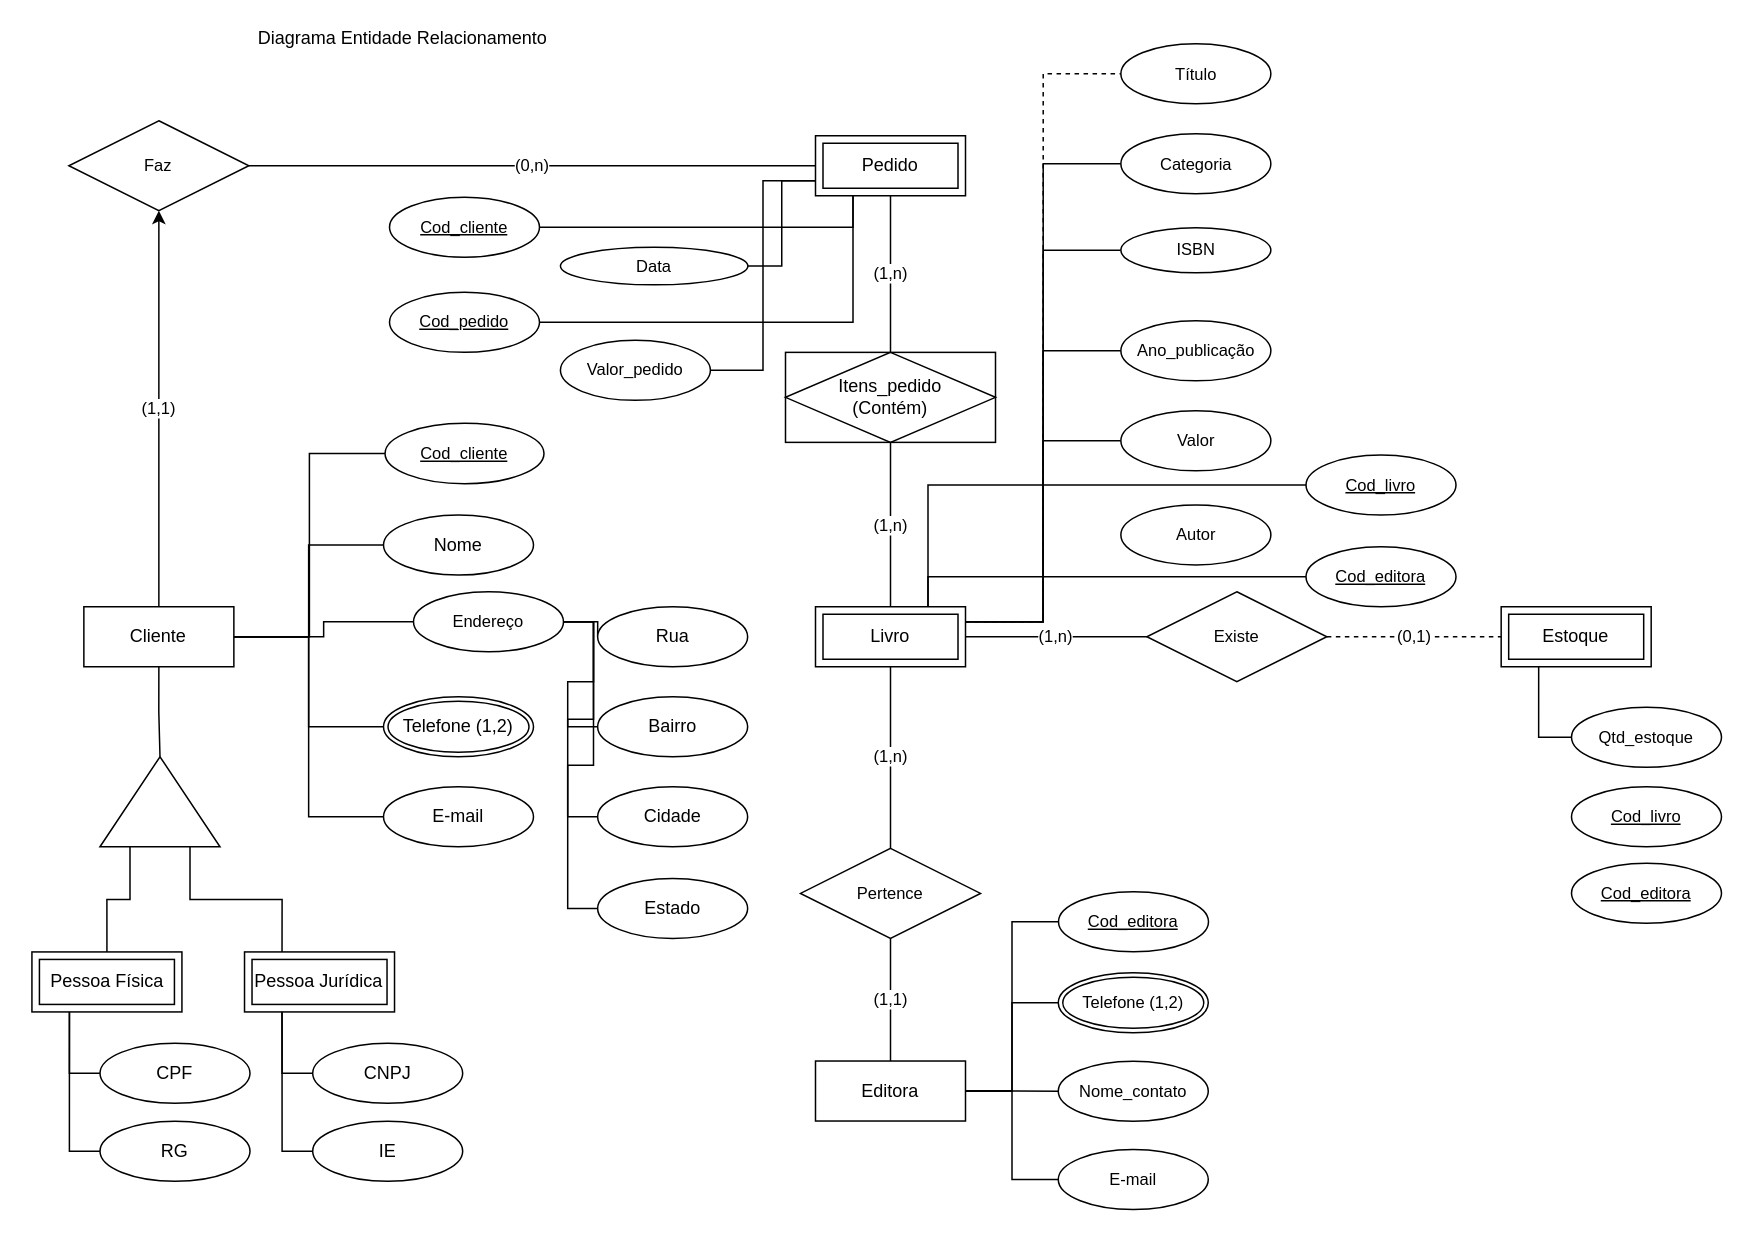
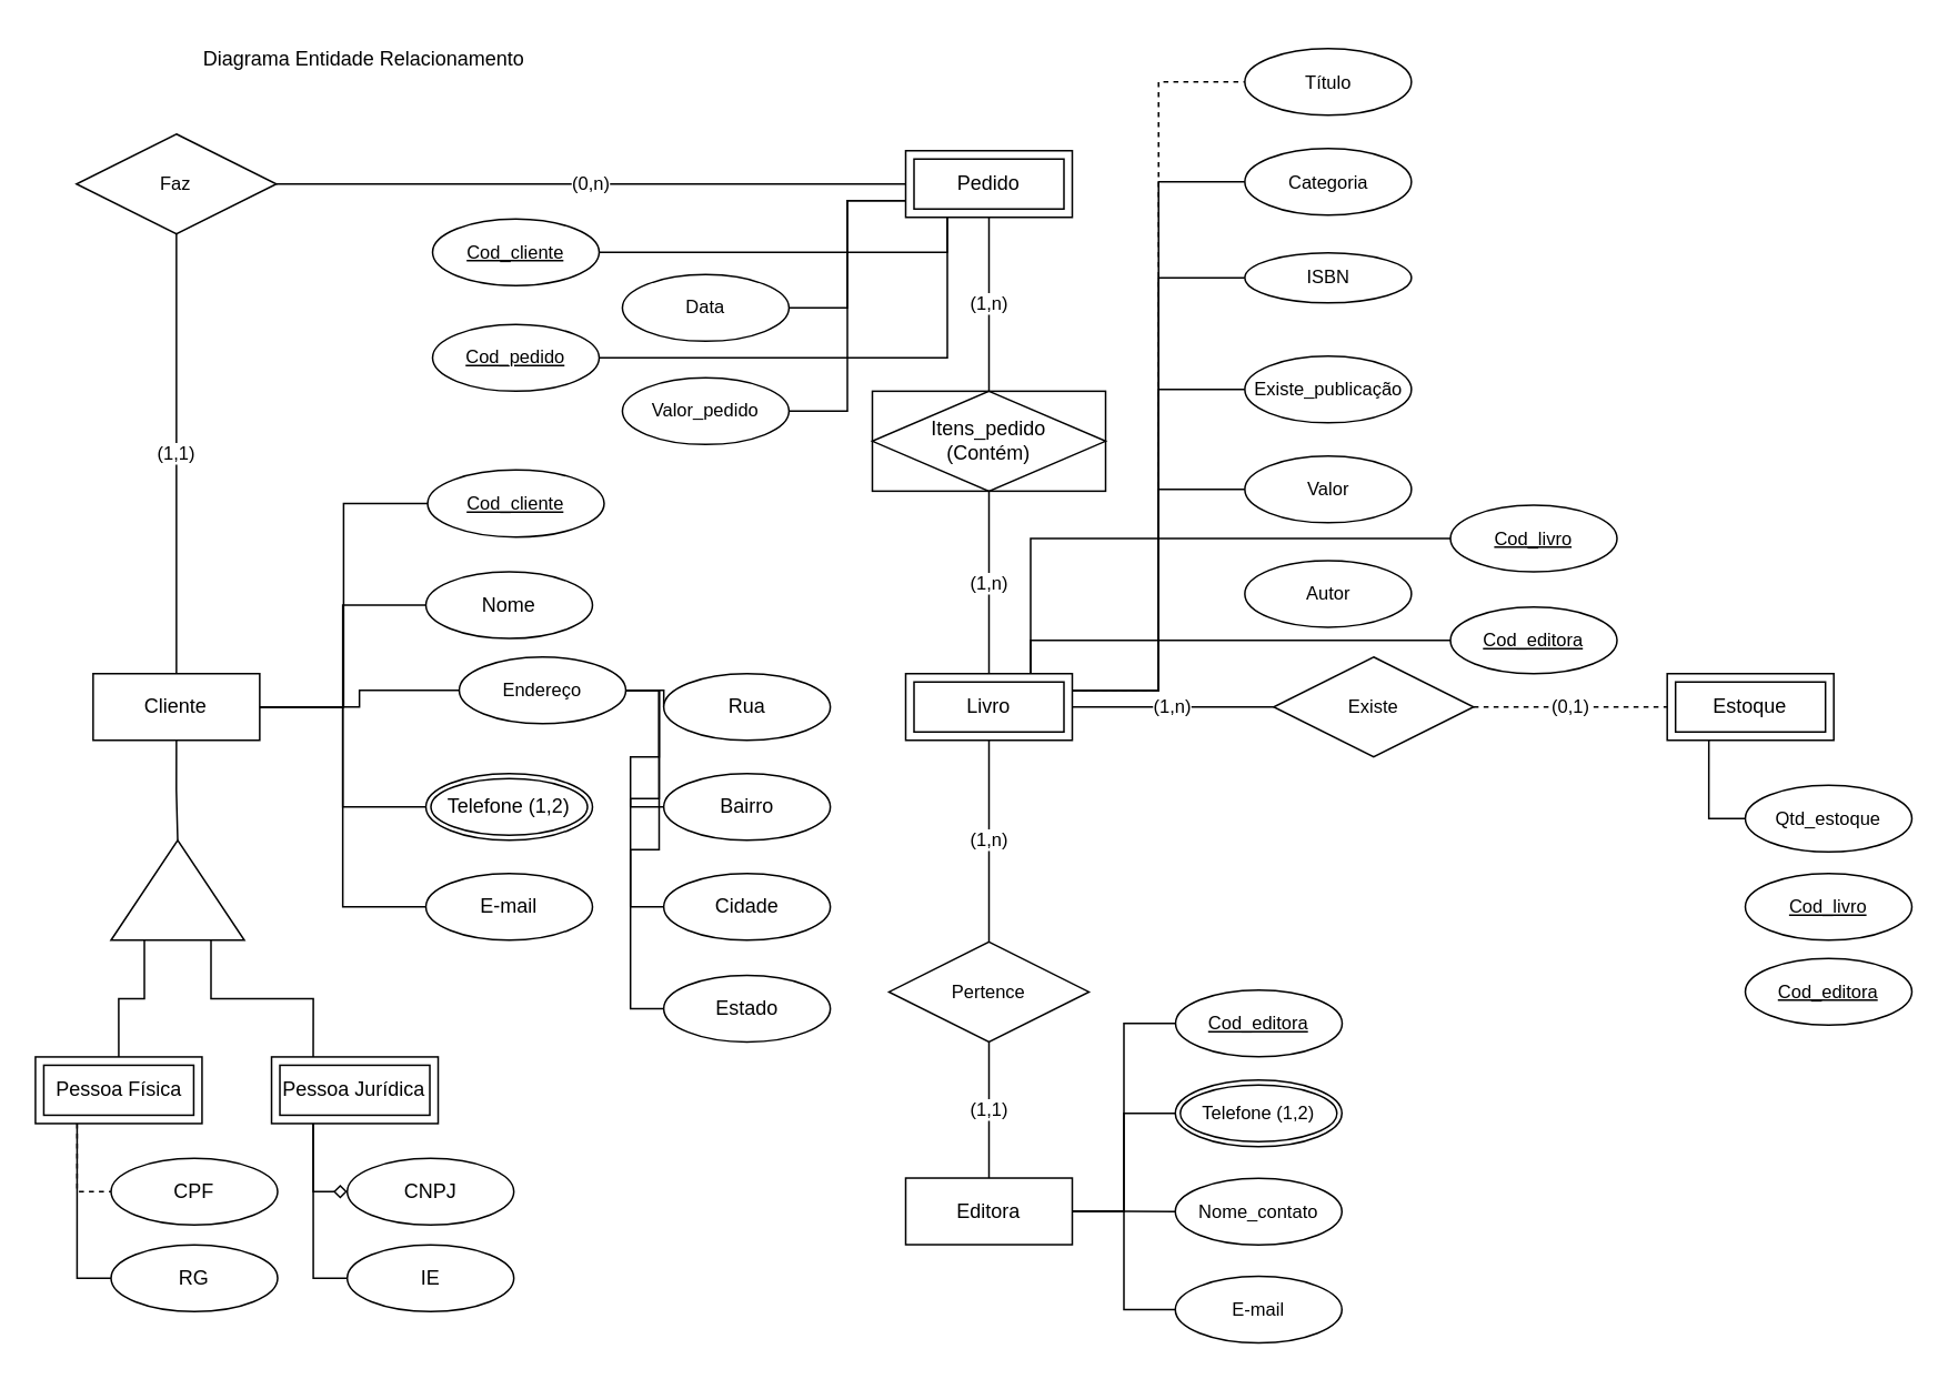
- <mxCell id="32" value="Diagrama Entidade Relacionamento" style="text;html=1;align=center;verticalAlign=middle;whiteSpace=wrap;rounded=0;" parent="1" vertex="1"><mxGeometry x="81.62" y="10" width="371.69" height="30" as="geometry" /></mxCell>
+ <mxCell id="32" value="Diagrama Entidade Relacionamento" style="text;html=1;align=center;verticalAlign=middle;whiteSpace=wrap;rounded=0;" parent="1" vertex="1"><mxGeometry x="31.62" y="20" width="371.69" height="30" as="geometry" /></mxCell>
- <mxCell id="2" value="(1,1)" style="edgeStyle=orthogonalEdgeStyle;rounded=0;orthogonalLoop=1;jettySize=auto;html=1;exitX=0.5;exitY=0;exitDx=0;exitDy=0;entryX=0.5;entryY=1;entryDx=0;entryDy=0;strokeColor=default;align=center;verticalAlign=middle;fontFamily=Helvetica;fontSize=11;fontColor=default;labelBackgroundColor=default;endArrow=classic;" parent="1" source="10" target="34" edge="1"><mxGeometry relative="1" as="geometry" /></mxCell>
+ <mxCell id="2" value="(1,1)" style="edgeStyle=orthogonalEdgeStyle;rounded=0;orthogonalLoop=1;jettySize=auto;html=1;exitX=0.5;exitY=0;exitDx=0;exitDy=0;entryX=0.5;entryY=1;entryDx=0;entryDy=0;strokeColor=default;align=center;verticalAlign=middle;fontFamily=Helvetica;fontSize=11;fontColor=default;labelBackgroundColor=default;endArrow=none;" parent="1" source="10" target="34" edge="1"><mxGeometry relative="1" as="geometry" /></mxCell>
- <mxCell id="67" value="Data" style="ellipse;whiteSpace=wrap;html=1;align=center;fontFamily=Helvetica;fontSize=11;fontColor=default;labelBackgroundColor=default;" vertex="1" parent="1"><mxGeometry x="372.95" y="164.41" width="125" height="25" as="geometry" /></mxCell>
+ <mxCell id="67" value="Data" style="ellipse;whiteSpace=wrap;html=1;align=center;fontFamily=Helvetica;fontSize=11;fontColor=default;labelBackgroundColor=default;" vertex="1" parent="1"><mxGeometry x="372.95" y="164.41" width="100" height="40" as="geometry" /></mxCell>
- <mxCell id="72" value="Ano_publicação" style="ellipse;whiteSpace=wrap;html=1;align=center;fontFamily=Helvetica;fontSize=11;fontColor=default;labelBackgroundColor=default;" vertex="1" parent="1"><mxGeometry x="746.58" y="213.41" width="100" height="40" as="geometry" /></mxCell>
+ <mxCell id="72" value="Existe_publicação" style="ellipse;whiteSpace=wrap;html=1;align=center;fontFamily=Helvetica;fontSize=11;fontColor=default;labelBackgroundColor=default;" vertex="1" parent="1"><mxGeometry x="746.58" y="213.41" width="100" height="40" as="geometry" /></mxCell>
- <mxCell id="54" style="edgeStyle=orthogonalEdgeStyle;rounded=0;orthogonalLoop=1;jettySize=auto;html=1;exitX=0.25;exitY=1;exitDx=0;exitDy=0;entryX=0;entryY=0.5;entryDx=0;entryDy=0;strokeColor=default;align=center;verticalAlign=middle;fontFamily=Helvetica;fontSize=11;fontColor=default;labelBackgroundColor=default;endArrow=none;endFill=0;" edge="1" parent="1" source="56" target="60"><mxGeometry relative="1" as="geometry" /></mxCell>
+ <mxCell id="54" style="edgeStyle=orthogonalEdgeStyle;rounded=0;orthogonalLoop=1;jettySize=auto;html=1;exitX=0.25;exitY=1;exitDx=0;exitDy=0;entryX=0;entryY=0.5;entryDx=0;entryDy=0;strokeColor=default;align=center;verticalAlign=middle;fontFamily=Helvetica;fontSize=11;fontColor=default;labelBackgroundColor=default;endArrow=none;endFill=0;dashed=1;" edge="1" parent="1" source="56" target="60"><mxGeometry relative="1" as="geometry" /></mxCell>
- <mxCell id="57" style="edgeStyle=orthogonalEdgeStyle;rounded=0;orthogonalLoop=1;jettySize=auto;html=1;exitX=0.25;exitY=1;exitDx=0;exitDy=0;entryX=0;entryY=0.5;entryDx=0;entryDy=0;strokeColor=default;align=center;verticalAlign=middle;fontFamily=Helvetica;fontSize=11;fontColor=default;labelBackgroundColor=default;endArrow=none;endFill=0;" edge="1" parent="1" source="59" target="62"><mxGeometry relative="1" as="geometry" /></mxCell>
+ <mxCell id="57" style="edgeStyle=orthogonalEdgeStyle;rounded=0;orthogonalLoop=1;jettySize=auto;html=1;exitX=0.25;exitY=1;exitDx=0;exitDy=0;entryX=0;entryY=0.5;entryDx=0;entryDy=0;strokeColor=default;align=center;verticalAlign=middle;fontFamily=Helvetica;fontSize=11;fontColor=default;labelBackgroundColor=default;endArrow=diamond;endFill=0;" edge="1" parent="1" source="59" target="62"><mxGeometry relative="1" as="geometry" /></mxCell>
